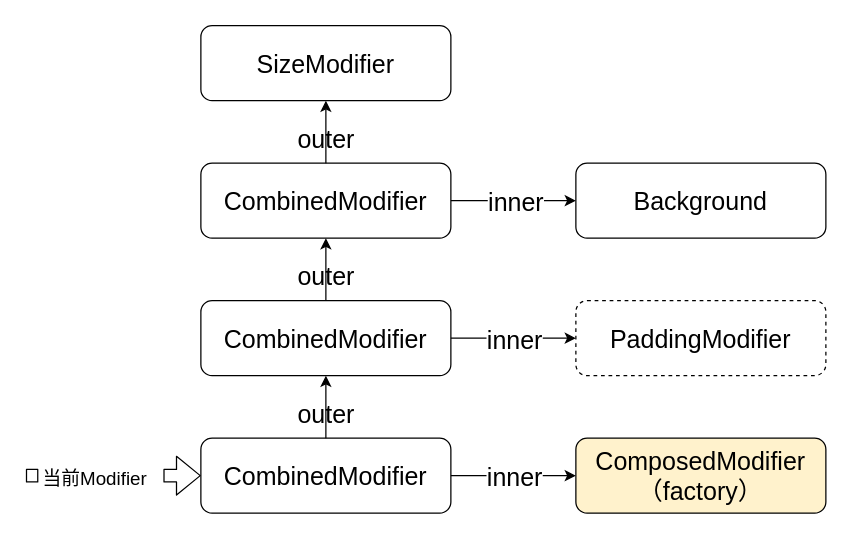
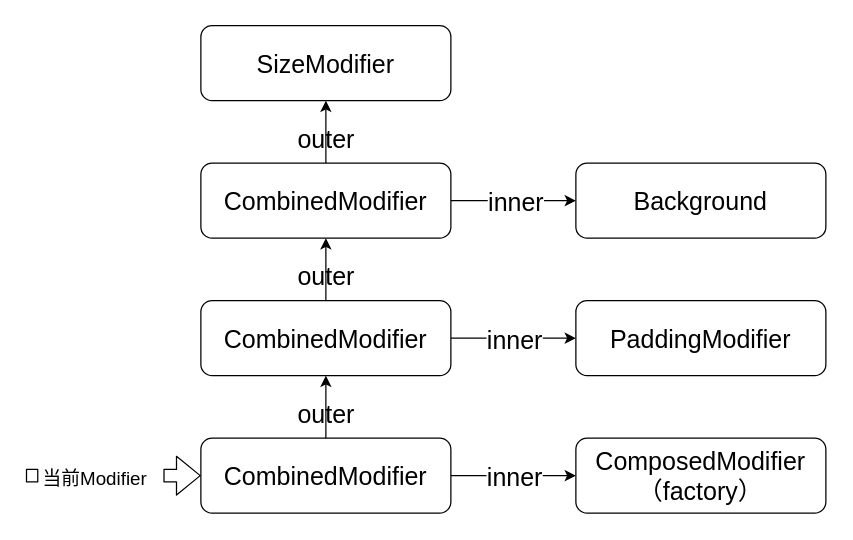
- <mxCell id="7" value="&lt;font style=&quot;font-size: 20px;&quot;&gt;PaddingModifier&lt;/font&gt;" style="rounded=1;whiteSpace=wrap;html=1;dashed=1;" vertex="1" parent="1"><mxGeometry x="460" y="240" width="200" height="60" as="geometry" /></mxCell>
+ <mxCell id="7" value="&lt;font style=&quot;font-size: 20px;&quot;&gt;PaddingModifier&lt;/font&gt;" style="rounded=1;whiteSpace=wrap;html=1;" vertex="1" parent="1"><mxGeometry x="460" y="240" width="200" height="60" as="geometry" /></mxCell>
- <mxCell id="6" value="&lt;font style=&quot;font-size: 20px;&quot;&gt;ComposedModifier&lt;br&gt;（factory）&lt;br&gt;&lt;/font&gt;" style="rounded=1;whiteSpace=wrap;html=1;fillColor=#fff2cc;" vertex="1" parent="1"><mxGeometry x="460" y="350" width="200" height="60" as="geometry" /></mxCell>
+ <mxCell id="6" value="&lt;font style=&quot;font-size: 20px;&quot;&gt;ComposedModifier&lt;br&gt;（factory）&lt;br&gt;&lt;/font&gt;" style="rounded=1;whiteSpace=wrap;html=1;" vertex="1" parent="1"><mxGeometry x="460" y="350" width="200" height="60" as="geometry" /></mxCell>
